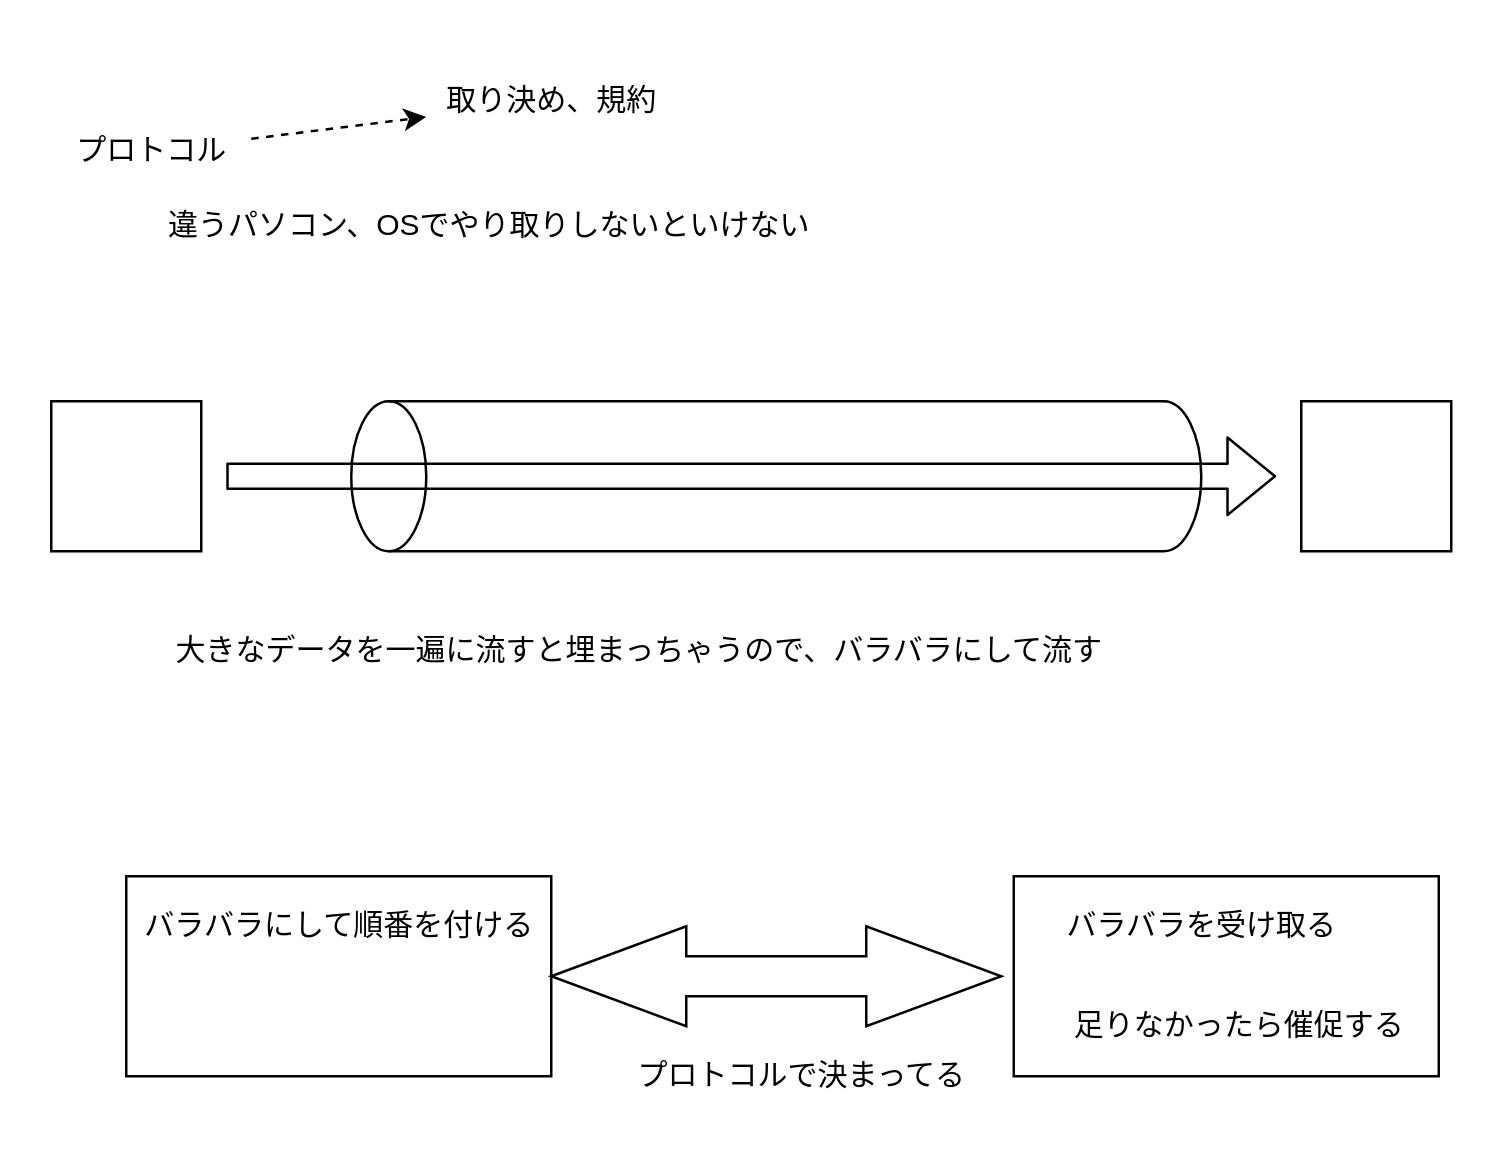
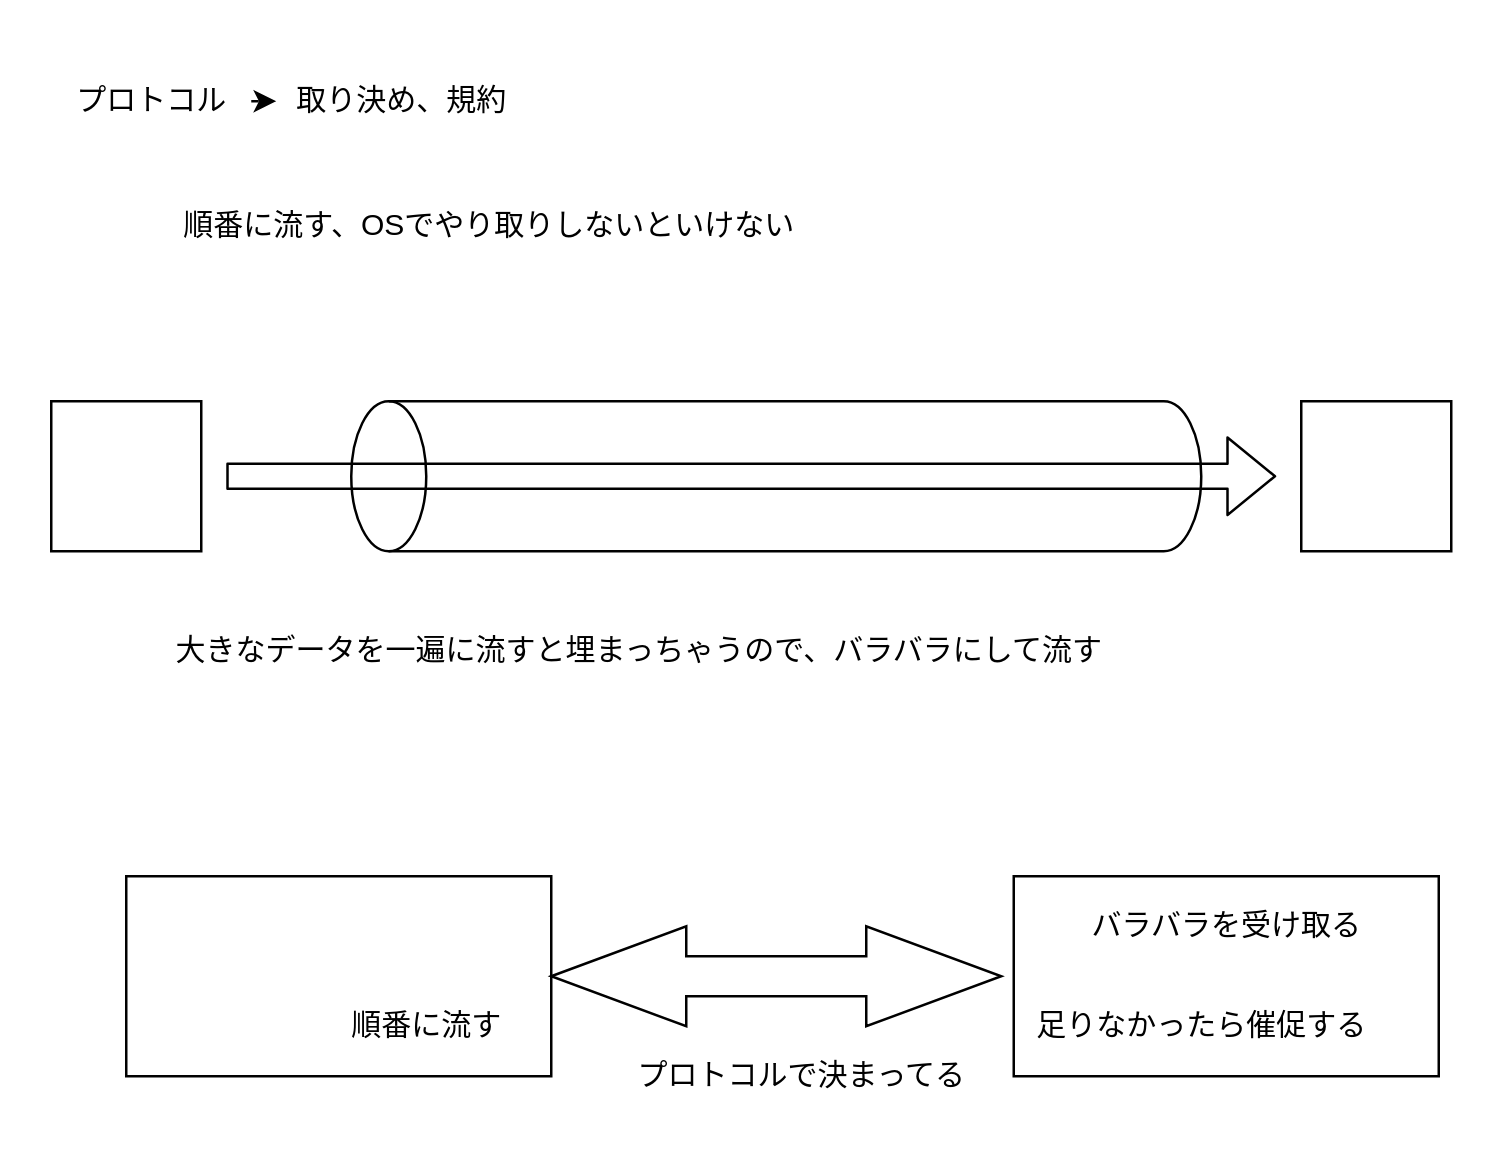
- <mxCell id="5" value="取り決め、規約" style="text;html=1;align=center;verticalAlign=middle;resizable=0;points=[];autosize=1;strokeColor=none;" vertex="1" parent="1"><mxGeometry x="170" y="30" width="100" height="20" as="geometry" /></mxCell>
+ <mxCell id="5" value="取り決め、規約" style="text;html=1;align=center;verticalAlign=middle;resizable=0;points=[];autosize=1;strokeColor=none;" vertex="1" parent="1"><mxGeometry x="110" y="30" width="100" height="20" as="geometry" /></mxCell>
- <mxCell id="3" value="プロトコル&lt;br&gt;" style="text;html=1;align=center;verticalAlign=middle;resizable=0;points=[];autosize=1;strokeColor=none;" vertex="1" parent="1"><mxGeometry x="20" y="50" width="80" height="20" as="geometry" /></mxCell>
+ <mxCell id="3" value="プロトコル&lt;br&gt;" style="text;html=1;align=center;verticalAlign=middle;resizable=0;points=[];autosize=1;strokeColor=none;" vertex="1" parent="1"><mxGeometry x="20" y="30" width="80" height="20" as="geometry" /></mxCell>
- <mxCell id="4" value="違うパソコン、OSでやり取りしないといけない" style="text;html=1;align=center;verticalAlign=middle;resizable=0;points=[];autosize=1;strokeColor=none;" vertex="1" parent="1"><mxGeometry x="60" y="80" width="270" height="20" as="geometry" /></mxCell>
+ <mxCell id="4" value="順番に流す、OSでやり取りしないといけない" style="text;html=1;align=center;verticalAlign=middle;resizable=0;points=[];autosize=1;strokeColor=none;" vertex="1" parent="1"><mxGeometry x="60" y="80" width="270" height="20" as="geometry" /></mxCell>
- <mxCell id="11" value="バラバラにして順番を付ける" style="text;html=1;align=center;verticalAlign=middle;resizable=0;points=[];autosize=1;strokeColor=none;" vertex="1" parent="1"><mxGeometry x="50" y="360" width="170" height="20" as="geometry" /></mxCell>
- <mxCell id="13" value="バラバラを受け取る" style="text;html=1;align=center;verticalAlign=middle;resizable=0;points=[];autosize=1;strokeColor=none;" vertex="1" parent="1"><mxGeometry x="420" y="360" width="120" height="20" as="geometry" /></mxCell>
+ <mxCell id="13" value="バラバラを受け取る" style="text;html=1;align=center;verticalAlign=middle;resizable=0;points=[];autosize=1;strokeColor=none;" vertex="1" parent="1"><mxGeometry x="430" y="360" width="120" height="20" as="geometry" /></mxCell>
+ <mxCell id="12" value="順番に流す" style="text;html=1;align=center;verticalAlign=middle;resizable=0;points=[];autosize=1;strokeColor=none;" vertex="1" parent="1"><mxGeometry x="130" y="400" width="80" height="20" as="geometry" /></mxCell>
- <mxCell id="14" value="足りなかったら催促する" style="text;html=1;align=center;verticalAlign=middle;resizable=0;points=[];autosize=1;strokeColor=none;" vertex="1" parent="1"><mxGeometry x="420" y="400" width="150" height="20" as="geometry" /></mxCell>
+ <mxCell id="14" value="足りなかったら催促する" style="text;html=1;align=center;verticalAlign=middle;resizable=0;points=[];autosize=1;strokeColor=none;" vertex="1" parent="1"><mxGeometry x="405" y="400" width="150" height="20" as="geometry" /></mxCell>
